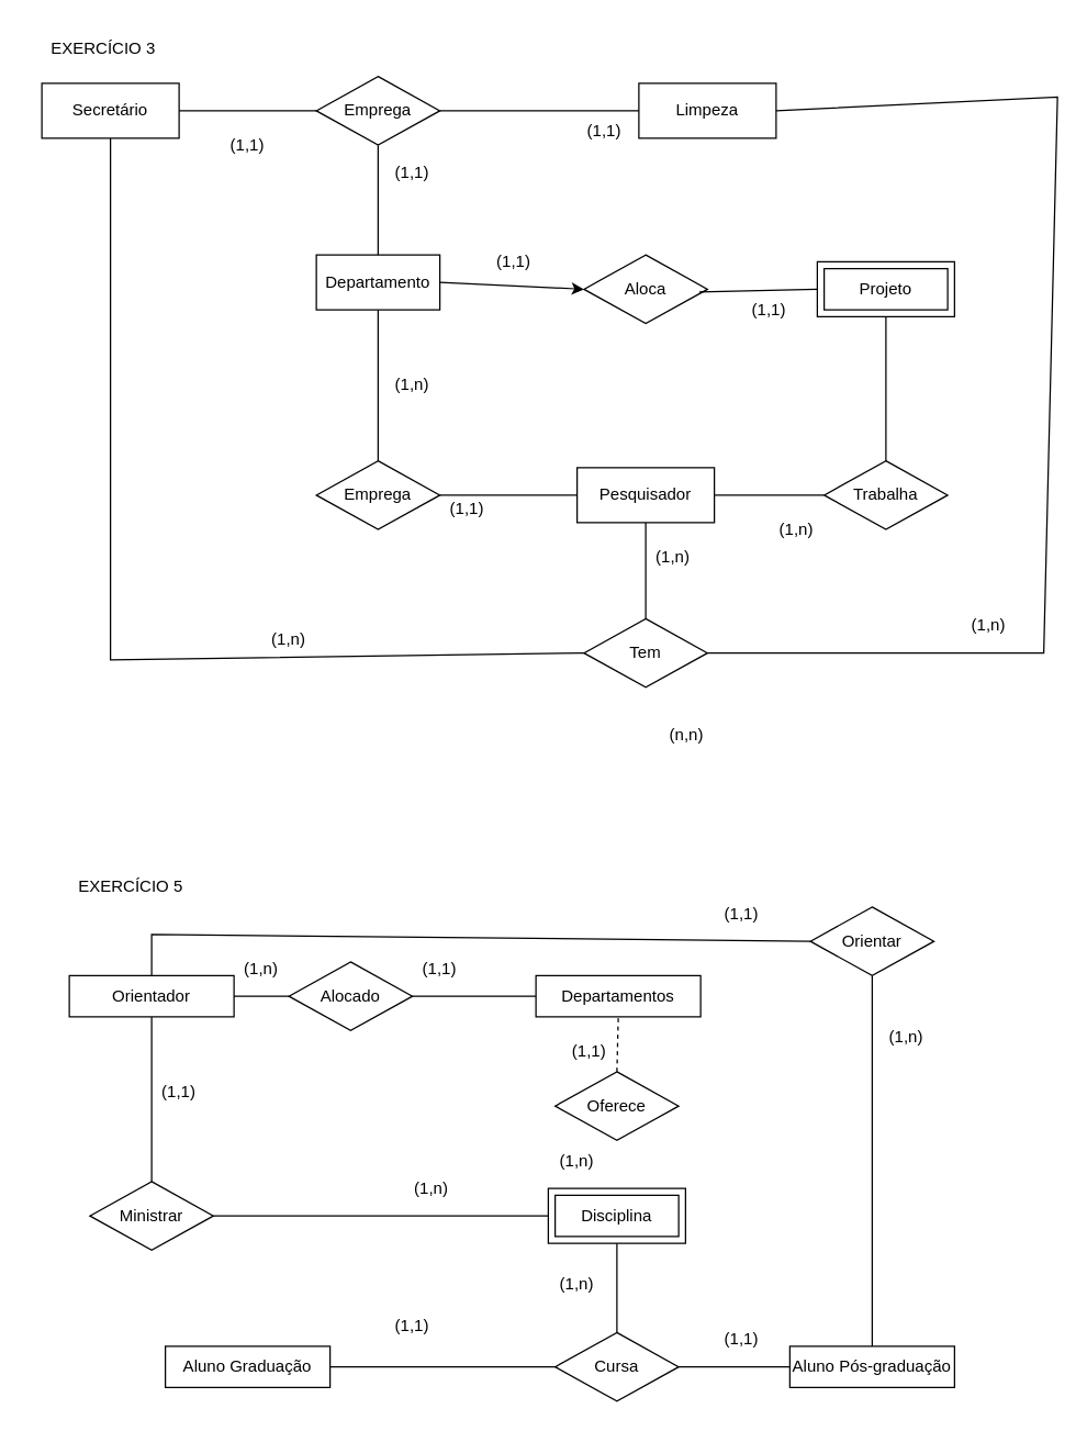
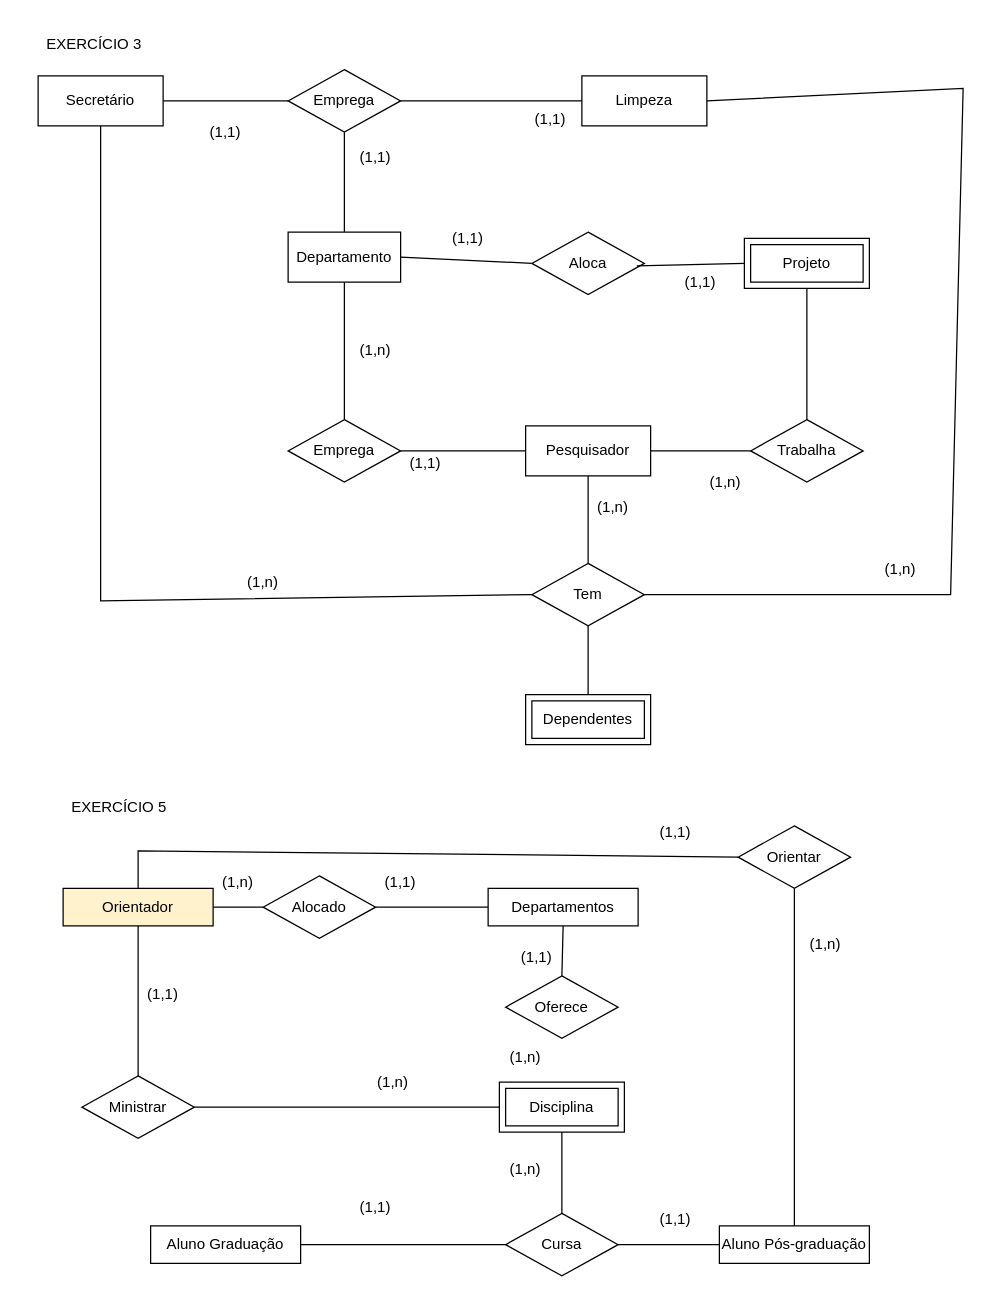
- <mxCell id="27" value="" style="endArrow=classic;html=1;rounded=0;exitX=1;exitY=0.5;exitDx=0;exitDy=0;entryX=0;entryY=0.5;entryDx=0;entryDy=0;" edge="1" parent="1" source="25" target="26"><mxGeometry relative="1" as="geometry"><mxPoint x="320" y="250" as="sourcePoint" /><mxPoint x="480" y="250" as="targetPoint" /></mxGeometry></mxCell>
+ <mxCell id="27" value="" style="endArrow=none;html=1;rounded=0;exitX=1;exitY=0.5;exitDx=0;exitDy=0;entryX=0;entryY=0.5;entryDx=0;entryDy=0;" edge="1" parent="1" source="25" target="26"><mxGeometry relative="1" as="geometry"><mxPoint x="320" y="250" as="sourcePoint" /><mxPoint x="480" y="250" as="targetPoint" /></mxGeometry></mxCell>
+ <mxCell id="32" value="" style="endArrow=none;html=1;rounded=0;exitX=0.5;exitY=1;exitDx=0;exitDy=0;entryX=0.5;entryY=0;entryDx=0;entryDy=0;" edge="1" parent="1" source="31" target="20"><mxGeometry relative="1" as="geometry"><mxPoint x="320" y="390" as="sourcePoint" /><mxPoint x="480" y="390" as="targetPoint" /></mxGeometry></mxCell>
- <mxCell id="39" value="(n,n)" style="text;html=1;strokeColor=none;fillColor=none;align=center;verticalAlign=middle;whiteSpace=wrap;rounded=0;" vertex="1" parent="1"><mxGeometry x="470" y="520" width="60" height="30" as="geometry" /></mxCell>
+ <mxCell id="20" value="Dependentes" style="shape=ext;margin=3;double=1;whiteSpace=wrap;html=1;align=center;" vertex="1" parent="1"><mxGeometry x="420" y="555" width="100" height="40" as="geometry" /></mxCell>
- <mxCell id="41" value="Orientador" style="rounded=0;whiteSpace=wrap;html=1;" vertex="1" parent="1"><mxGeometry x="50" y="710" width="120" height="30" as="geometry" /></mxCell>
+ <mxCell id="41" value="Orientador" style="rounded=0;whiteSpace=wrap;html=1;fillColor=#fff2cc;" vertex="1" parent="1"><mxGeometry x="50" y="710" width="120" height="30" as="geometry" /></mxCell>
- <mxCell id="45" value="" style="endArrow=none;html=1;rounded=0;exitX=0.5;exitY=0;exitDx=0;exitDy=0;entryX=0.5;entryY=1;entryDx=0;entryDy=0;dashed=1;" edge="1" parent="1" source="44" target="40"><mxGeometry relative="1" as="geometry"><mxPoint x="340" y="880" as="sourcePoint" /><mxPoint x="500" y="880" as="targetPoint" /></mxGeometry></mxCell>
+ <mxCell id="45" value="" style="endArrow=none;html=1;rounded=0;exitX=0.5;exitY=0;exitDx=0;exitDy=0;entryX=0.5;entryY=1;entryDx=0;entryDy=0;" edge="1" parent="1" source="44" target="40"><mxGeometry relative="1" as="geometry"><mxPoint x="340" y="880" as="sourcePoint" /><mxPoint x="500" y="880" as="targetPoint" /></mxGeometry></mxCell>
